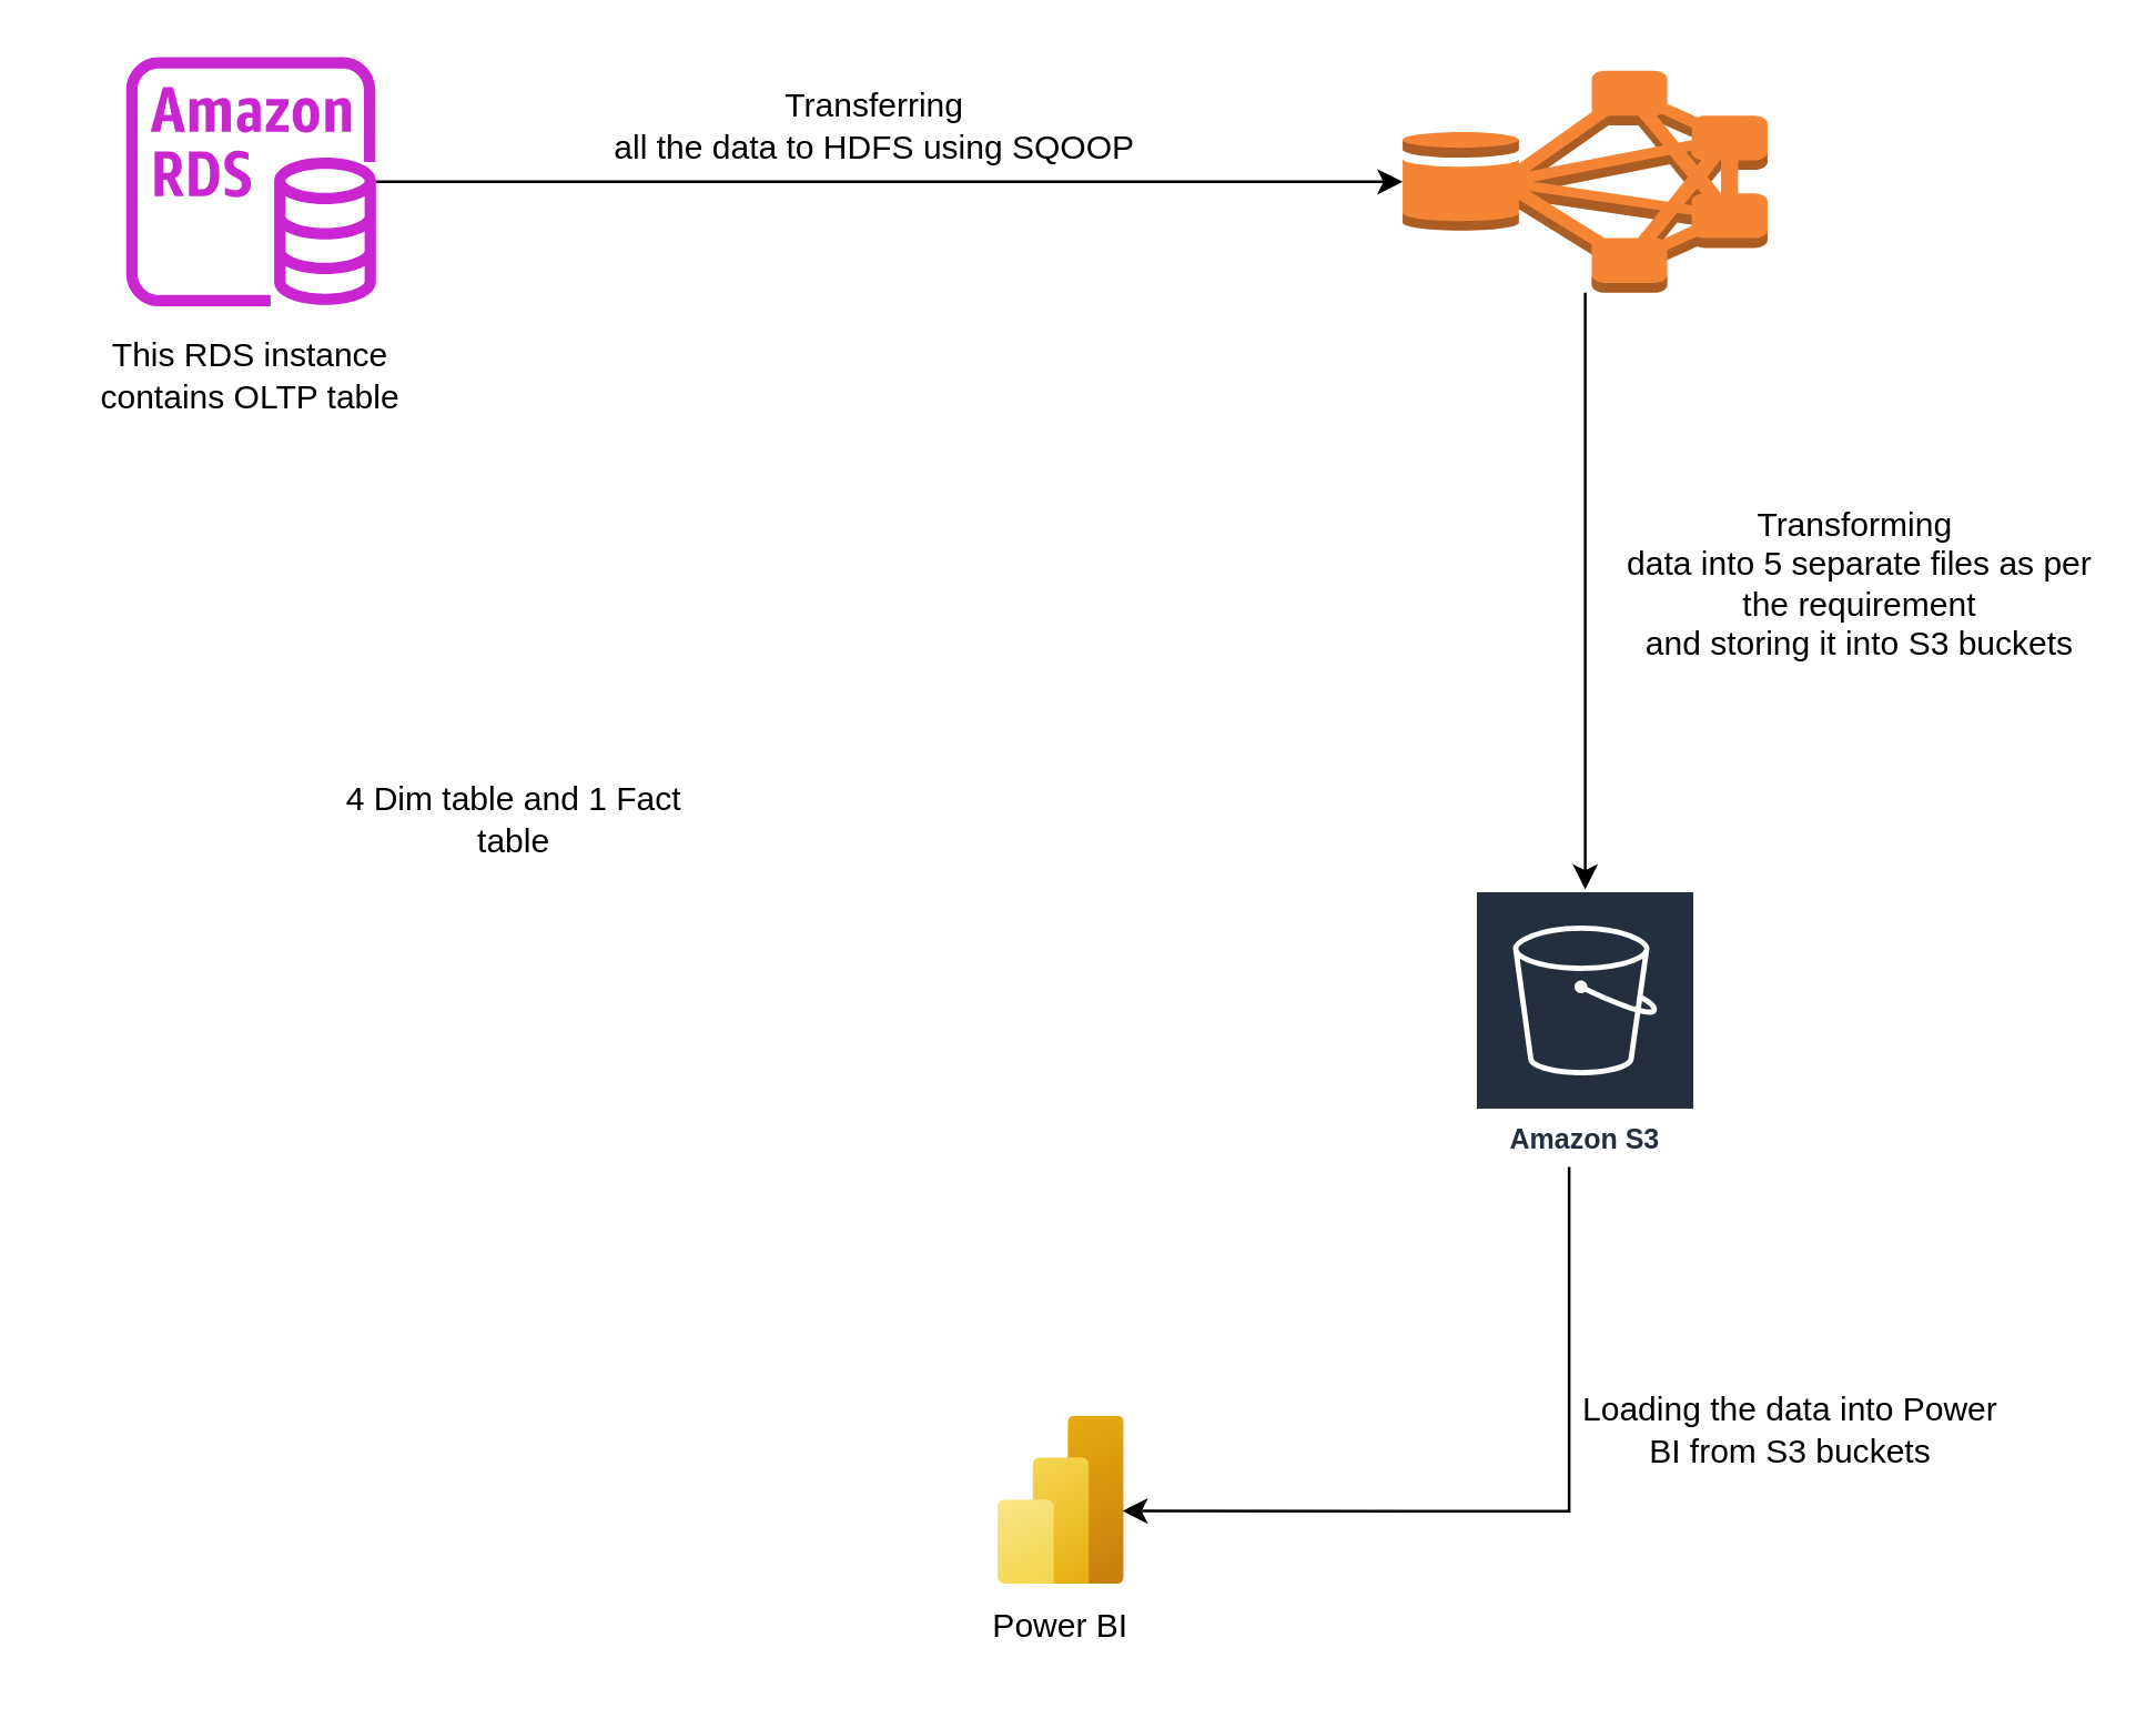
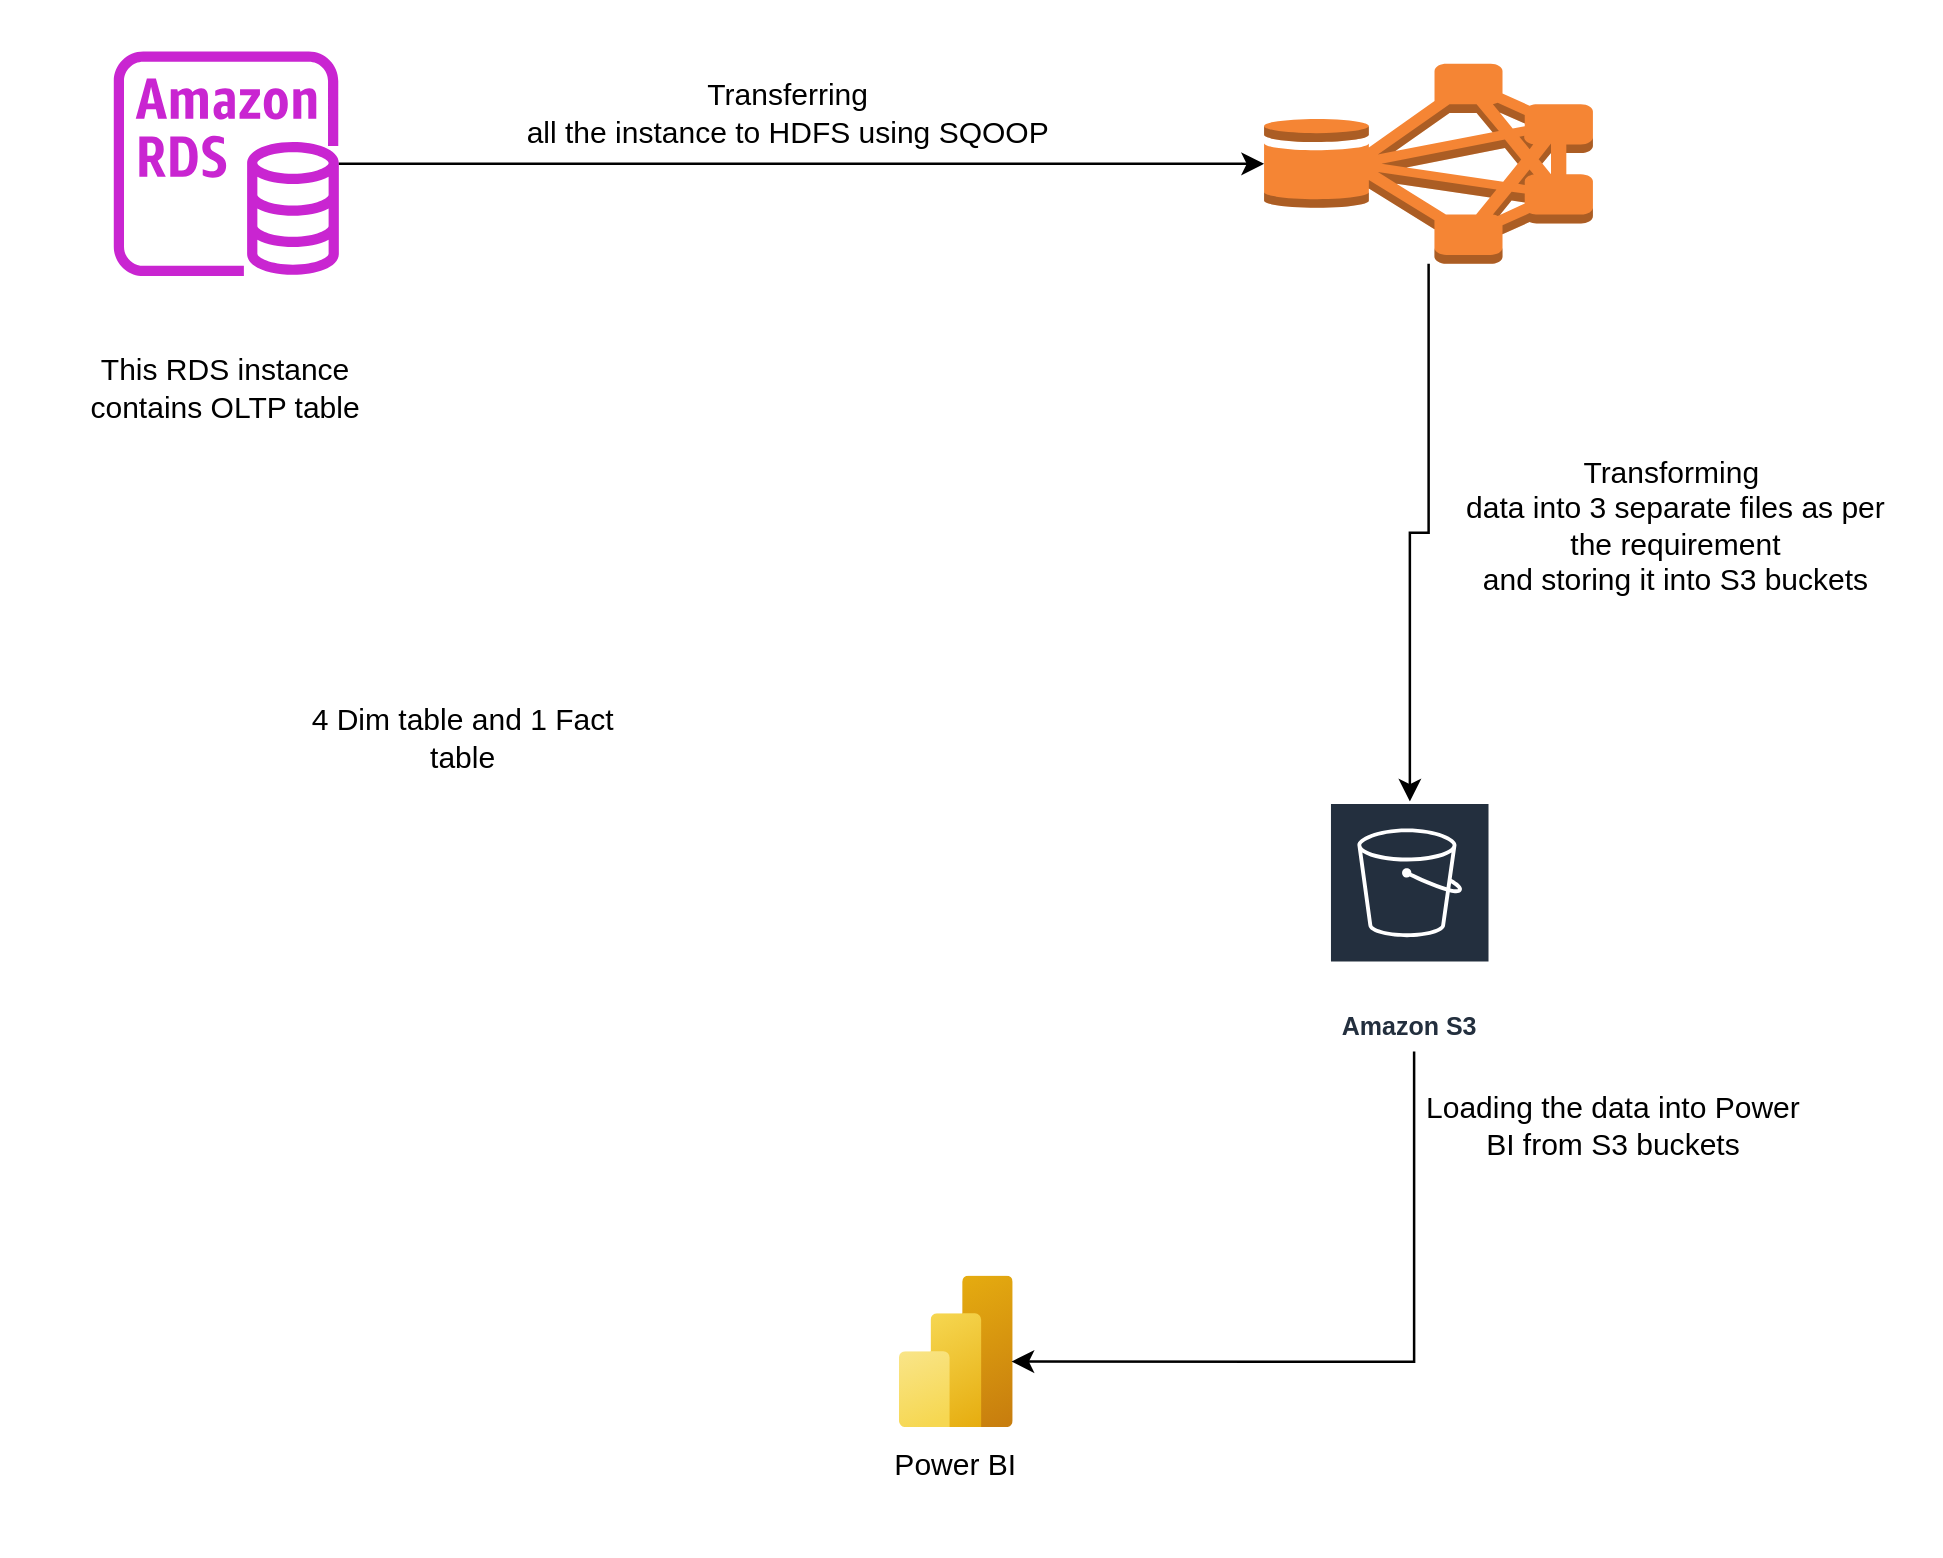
- <mxCell id="7" value="Transferring&lt;br&gt;all the data to HDFS using SQOOP&lt;br&gt;" style="text;strokeColor=none;align=center;fillColor=none;html=1;verticalAlign=middle;whiteSpace=wrap;rounded=0;" vertex="1" parent="1"><mxGeometry x="125" y="30" width="380" height="30" as="geometry" /></mxCell>
+ <mxCell id="7" value="Transferring&lt;br&gt;all the instance to HDFS using SQOOP&lt;br&gt;" style="text;strokeColor=none;align=center;fillColor=none;html=1;verticalAlign=middle;whiteSpace=wrap;rounded=0;" vertex="1" parent="1"><mxGeometry x="125" y="30" width="380" height="30" as="geometry" /></mxCell>
- <mxCell id="3" value="This RDS instance contains OLTP table" style="text;strokeColor=none;align=center;fillColor=none;html=1;verticalAlign=middle;whiteSpace=wrap;rounded=0;" vertex="1" parent="1"><mxGeometry x="20" y="120" width="140" height="30" as="geometry" /></mxCell>
+ <mxCell id="3" value="This RDS instance contains OLTP table" style="text;strokeColor=none;align=center;fillColor=none;html=1;verticalAlign=middle;whiteSpace=wrap;rounded=0;" vertex="1" parent="1"><mxGeometry x="20" y="140" width="140" height="30" as="geometry" /></mxCell>
- <mxCell id="9" value="Transforming&amp;nbsp;&lt;br&gt;data into 5 separate files as per the requirement&lt;br&gt;and storing it into S3 buckets&lt;br&gt;" style="text;strokeColor=none;align=center;fillColor=none;html=1;verticalAlign=middle;whiteSpace=wrap;rounded=0;" vertex="1" parent="1"><mxGeometry x="585" y="170" width="170" height="80" as="geometry" /></mxCell>
+ <mxCell id="9" value="Transforming&amp;nbsp;&lt;br&gt;data into 3 separate files as per the requirement&lt;br&gt;and storing it into S3 buckets&lt;br&gt;" style="text;strokeColor=none;align=center;fillColor=none;html=1;verticalAlign=middle;whiteSpace=wrap;rounded=0;" vertex="1" parent="1"><mxGeometry x="585" y="170" width="170" height="80" as="geometry" /></mxCell>
- <mxCell id="8" value="Amazon S3" style="sketch=0;outlineConnect=0;fontColor=#232F3E;gradientColor=none;strokeColor=#ffffff;fillColor=#232F3E;dashed=0;verticalLabelPosition=middle;verticalAlign=bottom;align=center;html=1;whiteSpace=wrap;fontSize=10;fontStyle=1;spacing=3;shape=mxgraph.aws4.productIcon;prIcon=mxgraph.aws4.s3;" vertex="1" parent="1"><mxGeometry x="530.75" y="320" width="80" height="100" as="geometry" /></mxCell>
+ <mxCell id="8" value="Amazon S3" style="sketch=0;outlineConnect=0;fontColor=#232F3E;gradientColor=none;strokeColor=#ffffff;fillColor=#232F3E;dashed=0;verticalLabelPosition=middle;verticalAlign=bottom;align=center;html=1;whiteSpace=wrap;fontSize=10;fontStyle=1;spacing=3;shape=mxgraph.aws4.productIcon;prIcon=mxgraph.aws4.s3;" vertex="1" parent="1"><mxGeometry x="530.75" y="320" width="65" height="100" as="geometry" /></mxCell>
- <mxCell id="13" value="Loading the data into Power BI from S3 buckets&lt;br&gt;" style="text;strokeColor=none;align=center;fillColor=none;html=1;verticalAlign=middle;whiteSpace=wrap;rounded=0;" vertex="1" parent="1"><mxGeometry x="565" y="500" width="160" height="30" as="geometry" /></mxCell>
+ <mxCell id="13" value="Loading the data into Power BI from S3 buckets&lt;br&gt;" style="text;strokeColor=none;align=center;fillColor=none;html=1;verticalAlign=middle;whiteSpace=wrap;rounded=0;" vertex="1" parent="1"><mxGeometry x="565" y="435" width="160" height="30" as="geometry" /></mxCell>
